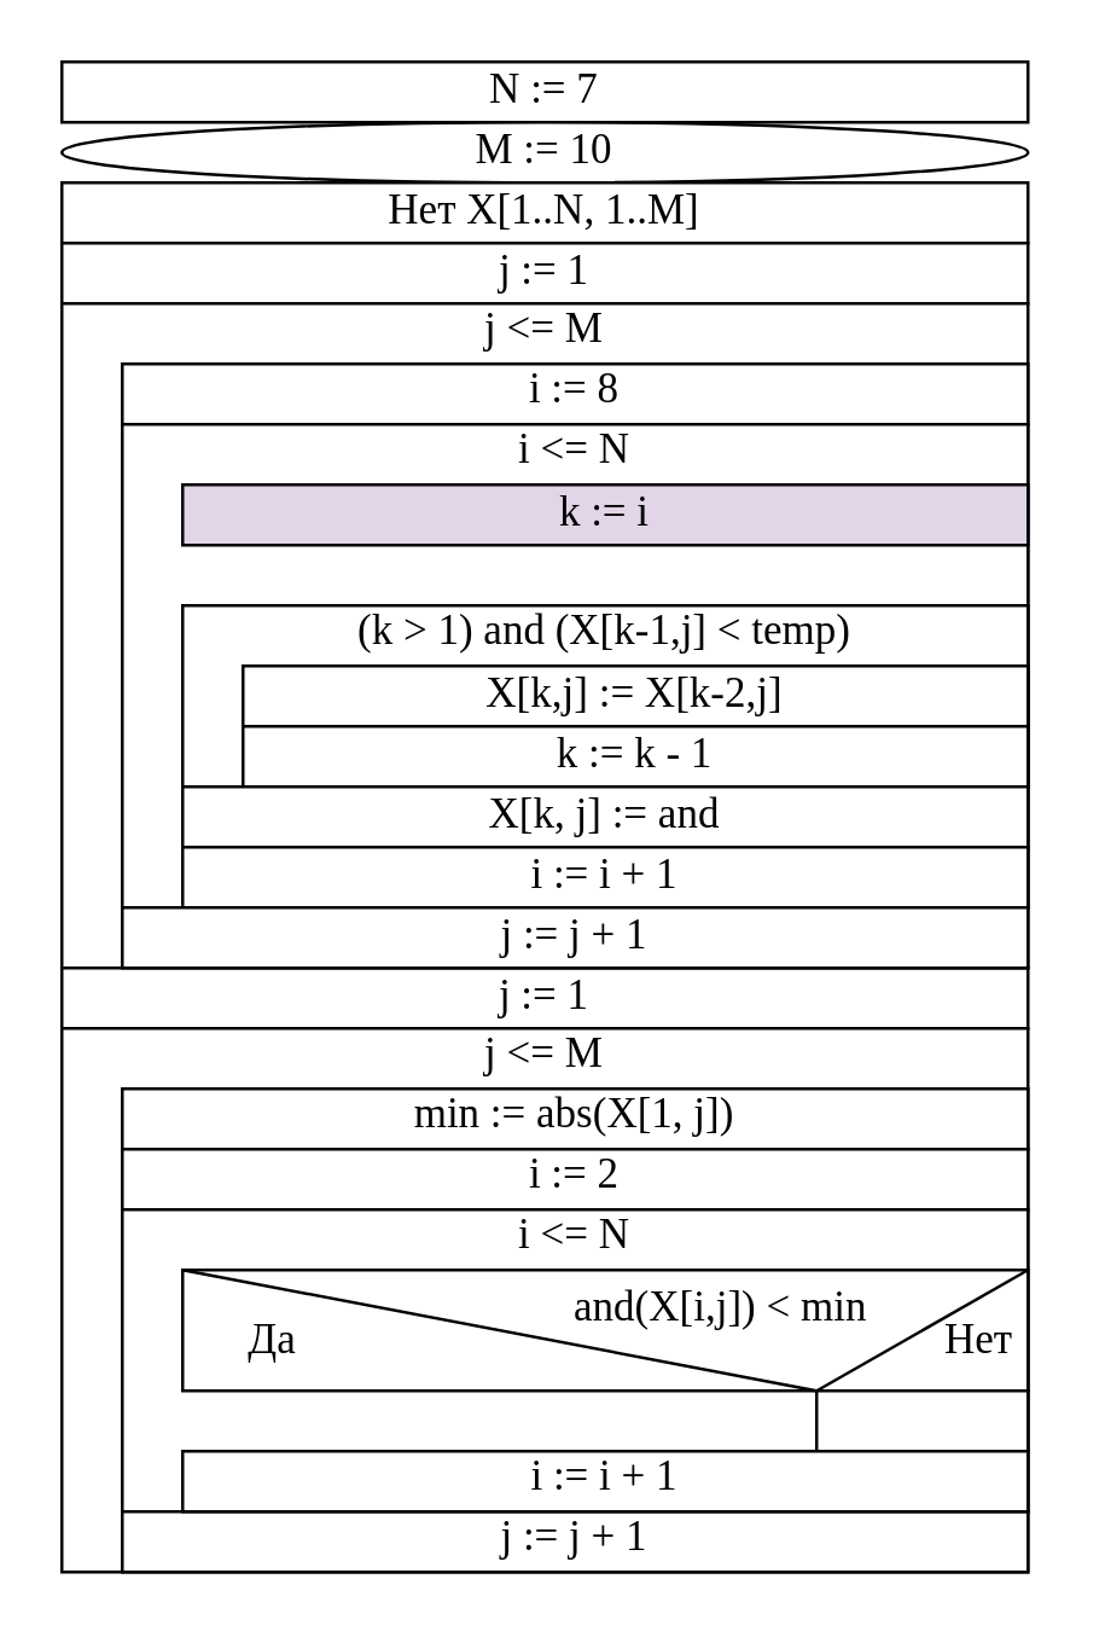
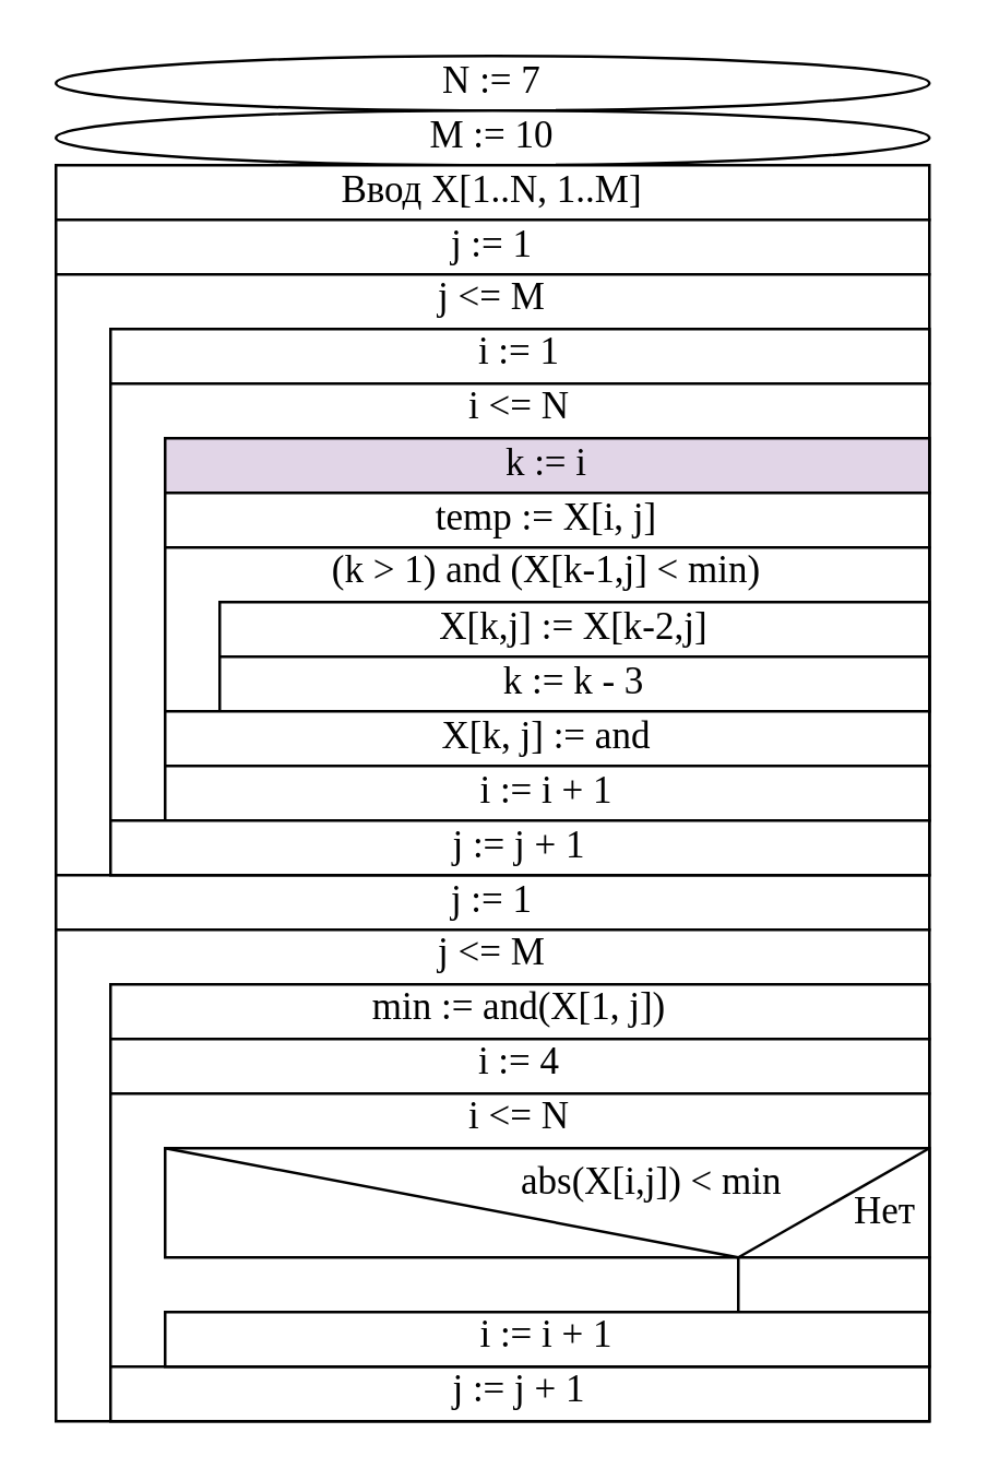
- <mxCell id="2" value="N := 7" style="rounded=0;whiteSpace=wrap;html=1;fontFamily=Times New Roman;fontSize=14;spacing=-4;" vertex="1" parent="1"><mxGeometry x="20" y="20" width="320" height="20" as="geometry" /></mxCell>
+ <mxCell id="2" value="N := 7" style="ellipse;whiteSpace=wrap;html=1;fontFamily=Times New Roman;fontSize=14;spacing=-4;" vertex="1" parent="1"><mxGeometry x="20" y="20" width="320" height="20" as="geometry" /></mxCell>
- <mxCell id="4" value="Нет X[1..N, 1..M]" style="rounded=0;whiteSpace=wrap;html=1;fontFamily=Times New Roman;fontSize=14;spacing=-4;" vertex="1" parent="1"><mxGeometry x="20" y="60" width="320" height="20" as="geometry" /></mxCell>
+ <mxCell id="4" value="Ввод X[1..N, 1..M]" style="rounded=0;whiteSpace=wrap;html=1;fontFamily=Times New Roman;fontSize=14;spacing=-4;" vertex="1" parent="1"><mxGeometry x="20" y="60" width="320" height="20" as="geometry" /></mxCell>
- <mxCell id="7" value="i := 8" style="rounded=0;whiteSpace=wrap;html=1;fontFamily=Times New Roman;fontSize=14;verticalAlign=top;spacing=-4;" vertex="1" parent="1"><mxGeometry x="40" y="120" width="300" height="20" as="geometry" /></mxCell>
+ <mxCell id="7" value="i := 1" style="rounded=0;whiteSpace=wrap;html=1;fontFamily=Times New Roman;fontSize=14;verticalAlign=top;spacing=-4;" vertex="1" parent="1"><mxGeometry x="40" y="120" width="300" height="20" as="geometry" /></mxCell>
+ <mxCell id="10" value="temp := X[i, j]" style="rounded=0;whiteSpace=wrap;html=1;fontFamily=Times New Roman;fontSize=14;verticalAlign=middle;spacing=0;" vertex="1" parent="1"><mxGeometry x="60" y="180" width="280" height="20" as="geometry" /></mxCell>
- <mxCell id="11" value="(k &amp;gt; 1) and (X[k-1,j] &amp;lt; temp)" style="rounded=0;whiteSpace=wrap;html=1;fontFamily=Times New Roman;fontSize=14;verticalAlign=top;spacing=-4;" vertex="1" parent="1"><mxGeometry x="60" y="200" width="280" height="60" as="geometry" /></mxCell>
+ <mxCell id="11" value="(k &amp;gt; 1) and (X[k-1,j] &amp;lt; min)" style="rounded=0;whiteSpace=wrap;html=1;fontFamily=Times New Roman;fontSize=14;verticalAlign=top;spacing=-4;" vertex="1" parent="1"><mxGeometry x="60" y="200" width="280" height="60" as="geometry" /></mxCell>
- <mxCell id="13" value="k := k - 1" style="rounded=0;whiteSpace=wrap;html=1;fontFamily=Times New Roman;fontSize=14;verticalAlign=middle;spacing=0;" vertex="1" parent="1"><mxGeometry x="80" y="240" width="260" height="20" as="geometry" /></mxCell>
+ <mxCell id="13" value="k := k - 3" style="rounded=0;whiteSpace=wrap;html=1;fontFamily=Times New Roman;fontSize=14;verticalAlign=middle;spacing=0;" vertex="1" parent="1"><mxGeometry x="80" y="240" width="260" height="20" as="geometry" /></mxCell>
- <mxCell id="17" value="min := abs(X[1, j])" style="rounded=0;whiteSpace=wrap;html=1;fontFamily=Times New Roman;fontSize=14;verticalAlign=top;spacing=-4;" vertex="1" parent="1"><mxGeometry x="40" y="360" width="300" height="20" as="geometry" /></mxCell>
+ <mxCell id="17" value="min := and(X[1, j])" style="rounded=0;whiteSpace=wrap;html=1;fontFamily=Times New Roman;fontSize=14;verticalAlign=top;spacing=-4;" vertex="1" parent="1"><mxGeometry x="40" y="360" width="300" height="20" as="geometry" /></mxCell>
- <mxCell id="18" value="i := 2" style="rounded=0;whiteSpace=wrap;html=1;fontFamily=Times New Roman;fontSize=14;verticalAlign=top;spacing=-4;" vertex="1" parent="1"><mxGeometry x="40" y="380" width="300" height="20" as="geometry" /></mxCell>
+ <mxCell id="18" value="i := 4" style="rounded=0;whiteSpace=wrap;html=1;fontFamily=Times New Roman;fontSize=14;verticalAlign=top;spacing=-4;" vertex="1" parent="1"><mxGeometry x="40" y="380" width="300" height="20" as="geometry" /></mxCell>
- <mxCell id="20" value="&amp;nbsp; &amp;nbsp; &amp;nbsp; &amp;nbsp; &amp;nbsp; &amp;nbsp; &amp;nbsp; &amp;nbsp; &amp;nbsp; &amp;nbsp; &amp;nbsp; and(X[i,j]) &amp;lt; min" style="rounded=0;whiteSpace=wrap;html=1;fontFamily=Times New Roman;fontSize=14;verticalAlign=top;spacing=0;" vertex="1" parent="1"><mxGeometry x="60" y="420" width="280" height="40" as="geometry" /></mxCell>
+ <mxCell id="20" value="&amp;nbsp; &amp;nbsp; &amp;nbsp; &amp;nbsp; &amp;nbsp; &amp;nbsp; &amp;nbsp; &amp;nbsp; &amp;nbsp; &amp;nbsp; &amp;nbsp; abs(X[i,j]) &amp;lt; min" style="rounded=0;whiteSpace=wrap;html=1;fontFamily=Times New Roman;fontSize=14;verticalAlign=top;spacing=0;" vertex="1" parent="1"><mxGeometry x="60" y="420" width="280" height="40" as="geometry" /></mxCell>
- <mxCell id="24" value="Да" style="text;html=1;strokeColor=none;fillColor=none;align=center;verticalAlign=middle;whiteSpace=wrap;rounded=0;fontFamily=Times New Roman;fontSize=14;" vertex="1" parent="1"><mxGeometry x="70" y="434" width="40" height="20" as="geometry" /></mxCell>
